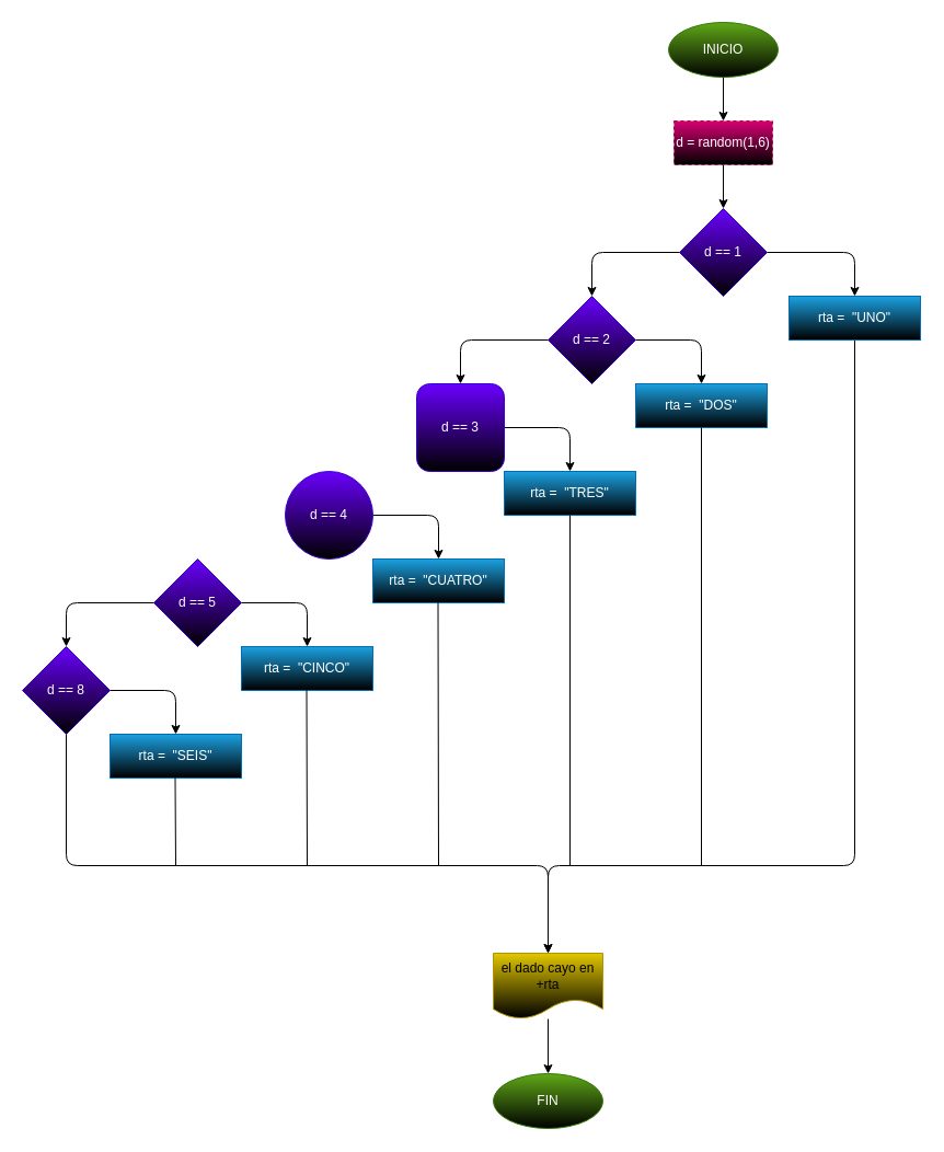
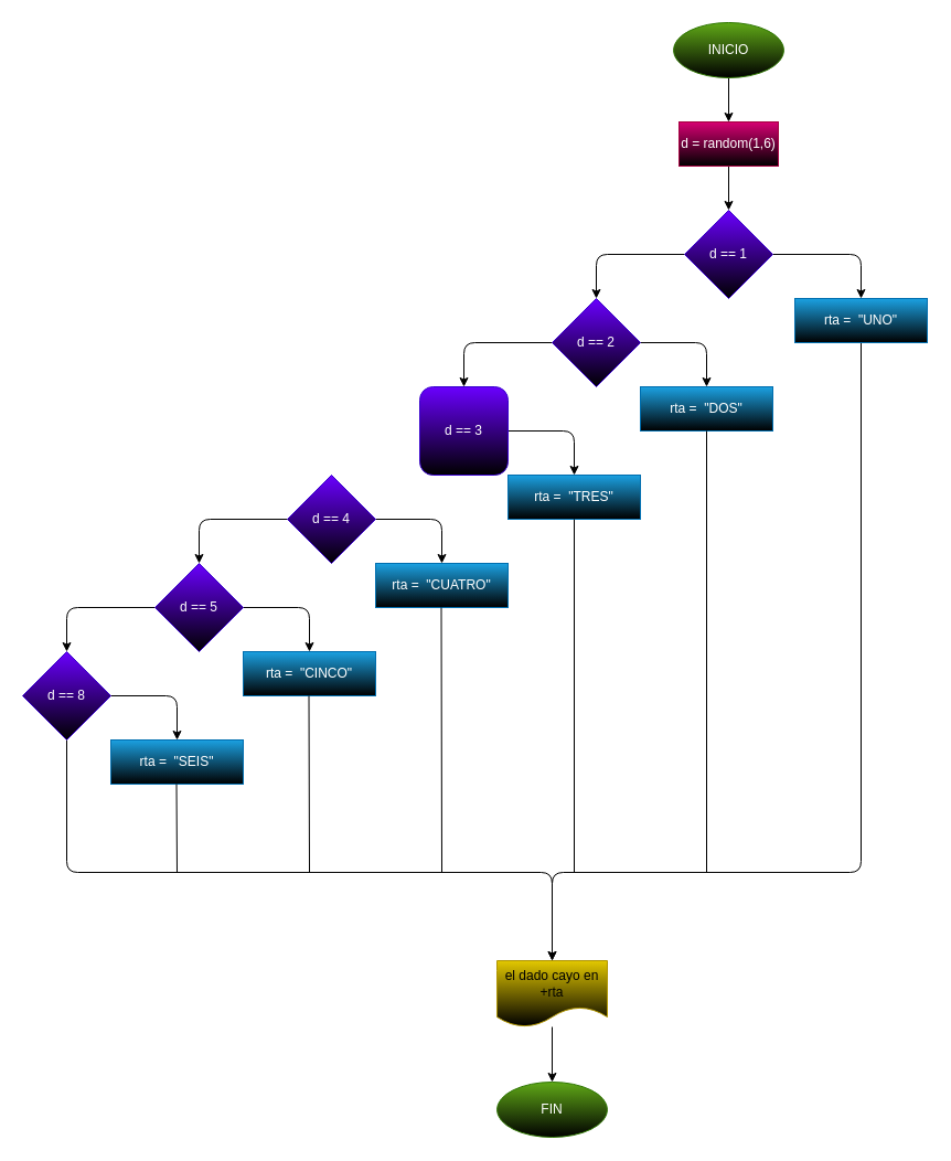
- <mxCell id="5" value="d = random(1,6)" style="rounded=0;whiteSpace=wrap;html=1;fillColor=#d80073;fontColor=#ffffff;strokeColor=#A50040;gradientColor=default;dashed=1;" vertex="1" parent="1"><mxGeometry x="615" y="110" width="90" height="40" as="geometry" /></mxCell>
+ <mxCell id="5" value="d = random(1,6)" style="rounded=0;whiteSpace=wrap;html=1;fillColor=#d80073;fontColor=#ffffff;strokeColor=#A50040;gradientColor=default;" vertex="1" parent="1"><mxGeometry x="615" y="110" width="90" height="40" as="geometry" /></mxCell>
+ <mxCell id="18" style="edgeStyle=none;html=1;entryX=0.5;entryY=0;entryDx=0;entryDy=0;" edge="1" parent="1" source="19" target="25"><mxGeometry relative="1" as="geometry"><Array as="points"><mxPoint x="180" y="470" /></Array></mxGeometry></mxCell>
- <mxCell id="19" value="d == 4" style="ellipse;whiteSpace=wrap;html=1;fillColor=#6a00ff;fontColor=#ffffff;strokeColor=#3700CC;gradientColor=default;" vertex="1" parent="1"><mxGeometry x="260" y="430" width="80" height="80" as="geometry" /></mxCell>
+ <mxCell id="19" value="d == 4" style="rhombus;whiteSpace=wrap;html=1;fillColor=#6a00ff;fontColor=#ffffff;strokeColor=#3700CC;gradientColor=default;" vertex="1" parent="1"><mxGeometry x="260" y="430" width="80" height="80" as="geometry" /></mxCell>
